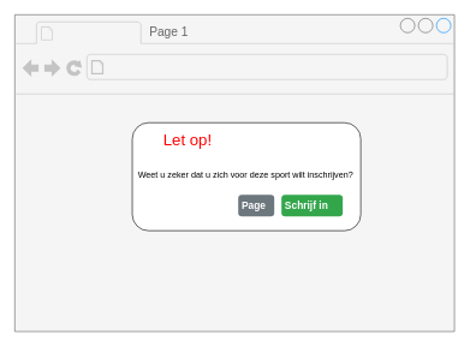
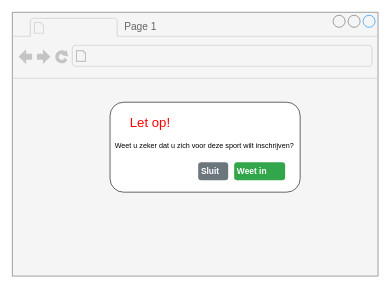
- <mxCell id="5" value="&lt;font color=&quot;#ff0000&quot; style=&quot;font-size: 22px&quot;&gt;Let op!&lt;/font&gt;" style="text;html=1;strokeColor=none;fillColor=none;align=center;verticalAlign=middle;whiteSpace=wrap;rounded=0;" vertex="1" parent="2"><mxGeometry x="180" y="160" width="120" height="30" as="geometry" /></mxCell>
+ <mxCell id="5" value="&lt;font color=&quot;#ff0000&quot; style=&quot;font-size: 22px&quot;&gt;Let op!&lt;/font&gt;" style="text;html=1;strokeColor=none;fillColor=none;align=center;verticalAlign=middle;whiteSpace=wrap;rounded=0;" vertex="1" parent="2"><mxGeometry x="170" y="170" width="120" height="30" as="geometry" /></mxCell>
- <mxCell id="8" value="Page" style="html=1;shadow=0;dashed=0;shape=mxgraph.bootstrap.rrect;rSize=5;strokeColor=none;strokeWidth=1;fillColor=#6C767D;fontColor=#FFFFFF;whiteSpace=wrap;align=left;verticalAlign=middle;spacingLeft=0;fontStyle=1;fontSize=14;spacing=5;" vertex="1" parent="2"><mxGeometry x="310" y="250" width="50" height="30" as="geometry" /></mxCell>
+ <mxCell id="8" value="Sluit" style="html=1;shadow=0;dashed=0;shape=mxgraph.bootstrap.rrect;rSize=5;strokeColor=none;strokeWidth=1;fillColor=#6C767D;fontColor=#FFFFFF;whiteSpace=wrap;align=left;verticalAlign=middle;spacingLeft=0;fontStyle=1;fontSize=14;spacing=5;" vertex="1" parent="2"><mxGeometry x="310" y="250" width="50" height="30" as="geometry" /></mxCell>
- <mxCell id="7" value="Schrijf in" style="html=1;shadow=0;dashed=0;shape=mxgraph.bootstrap.rrect;rSize=5;strokeColor=none;strokeWidth=1;fillColor=#33A64C;fontColor=#FFFFFF;whiteSpace=wrap;align=left;verticalAlign=middle;spacingLeft=0;fontStyle=1;fontSize=14;spacing=5;" vertex="1" parent="2"><mxGeometry x="370" y="250" width="85" height="30" as="geometry" /></mxCell>
+ <mxCell id="7" value="Weet in" style="html=1;shadow=0;dashed=0;shape=mxgraph.bootstrap.rrect;rSize=5;strokeColor=none;strokeWidth=1;fillColor=#33A64C;fontColor=#FFFFFF;whiteSpace=wrap;align=left;verticalAlign=middle;spacingLeft=0;fontStyle=1;fontSize=14;spacing=5;" vertex="1" parent="2"><mxGeometry x="370" y="250" width="85" height="30" as="geometry" /></mxCell>
